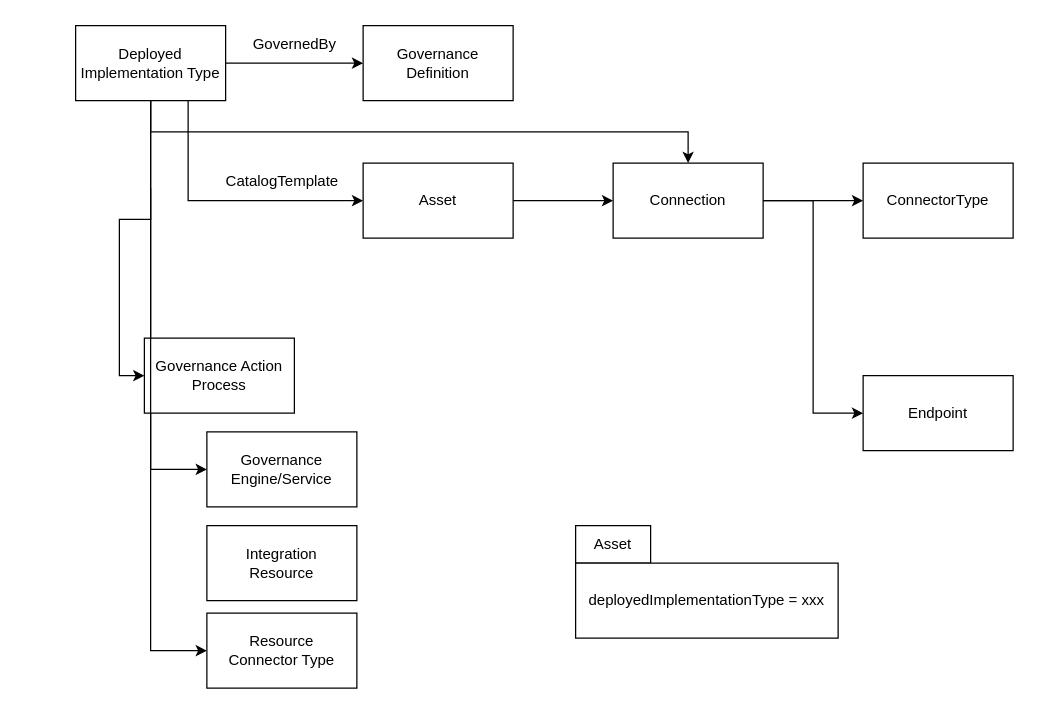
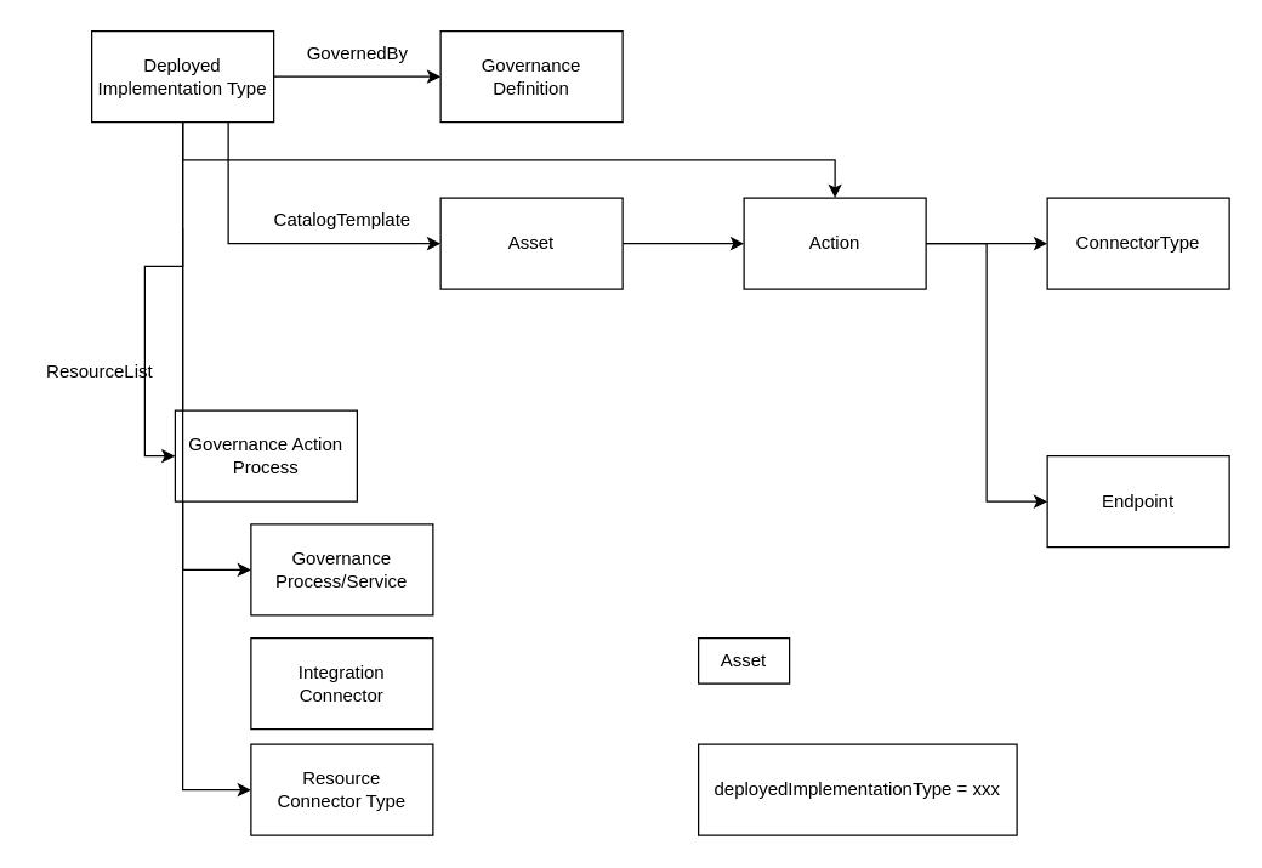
- <mxCell id="14" value="Connection" style="whiteSpace=wrap;html=1;rounded=0;" vertex="1" parent="1"><mxGeometry x="490" y="130" width="120" height="60" as="geometry" /></mxCell>
+ <mxCell id="14" value="Action" style="whiteSpace=wrap;html=1;rounded=0;" vertex="1" parent="1"><mxGeometry x="490" y="130" width="120" height="60" as="geometry" /></mxCell>
+ <mxCell id="21" value="ResourceList" style="text;html=1;align=center;verticalAlign=middle;resizable=0;points=[];autosize=1;strokeColor=none;fillColor=none;" vertex="1" parent="1"><mxGeometry x="20" y="230" width="90" height="30" as="geometry" /></mxCell>
- <mxCell id="19" value="Governance Engine/Service" style="rounded=0;whiteSpace=wrap;html=1;" vertex="1" parent="1"><mxGeometry x="165" y="345" width="120" height="60" as="geometry" /></mxCell>
+ <mxCell id="19" value="Governance Process/Service" style="rounded=0;whiteSpace=wrap;html=1;" vertex="1" parent="1"><mxGeometry x="165" y="345" width="120" height="60" as="geometry" /></mxCell>
- <mxCell id="20" value="Integration&lt;br&gt;Resource" style="rounded=0;whiteSpace=wrap;html=1;" vertex="1" parent="1"><mxGeometry x="165" y="420" width="120" height="60" as="geometry" /></mxCell>
+ <mxCell id="20" value="Integration&lt;br&gt;Connector" style="rounded=0;whiteSpace=wrap;html=1;" vertex="1" parent="1"><mxGeometry x="165" y="420" width="120" height="60" as="geometry" /></mxCell>
- <mxCell id="25" value="deployedImplementationType = xxx" style="rounded=0;whiteSpace=wrap;html=1;" vertex="1" parent="1"><mxGeometry x="460" y="450" width="210" height="60" as="geometry" /></mxCell>
+ <mxCell id="25" value="deployedImplementationType = xxx" style="rounded=0;whiteSpace=wrap;html=1;" vertex="1" parent="1"><mxGeometry x="460" y="490" width="210" height="60" as="geometry" /></mxCell>
